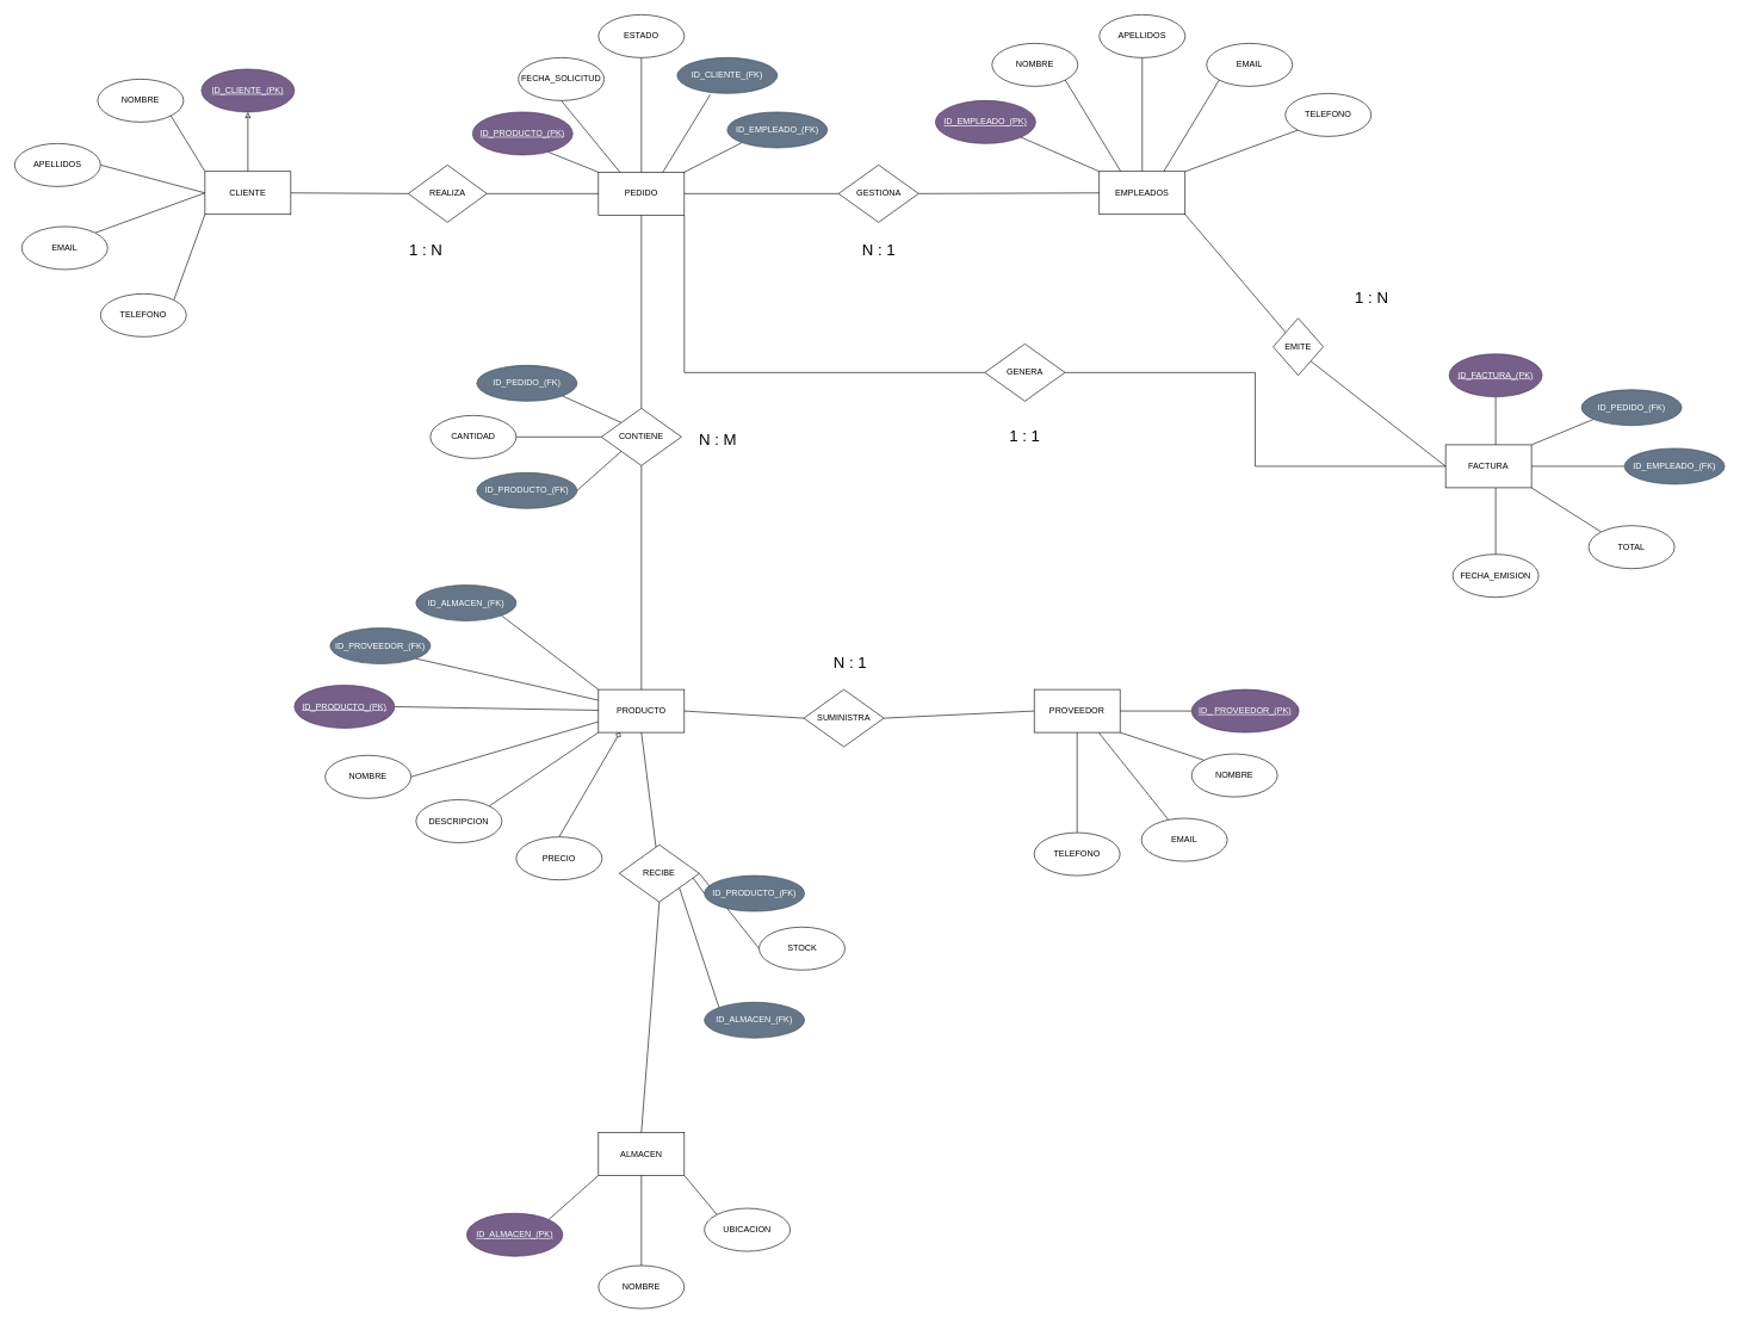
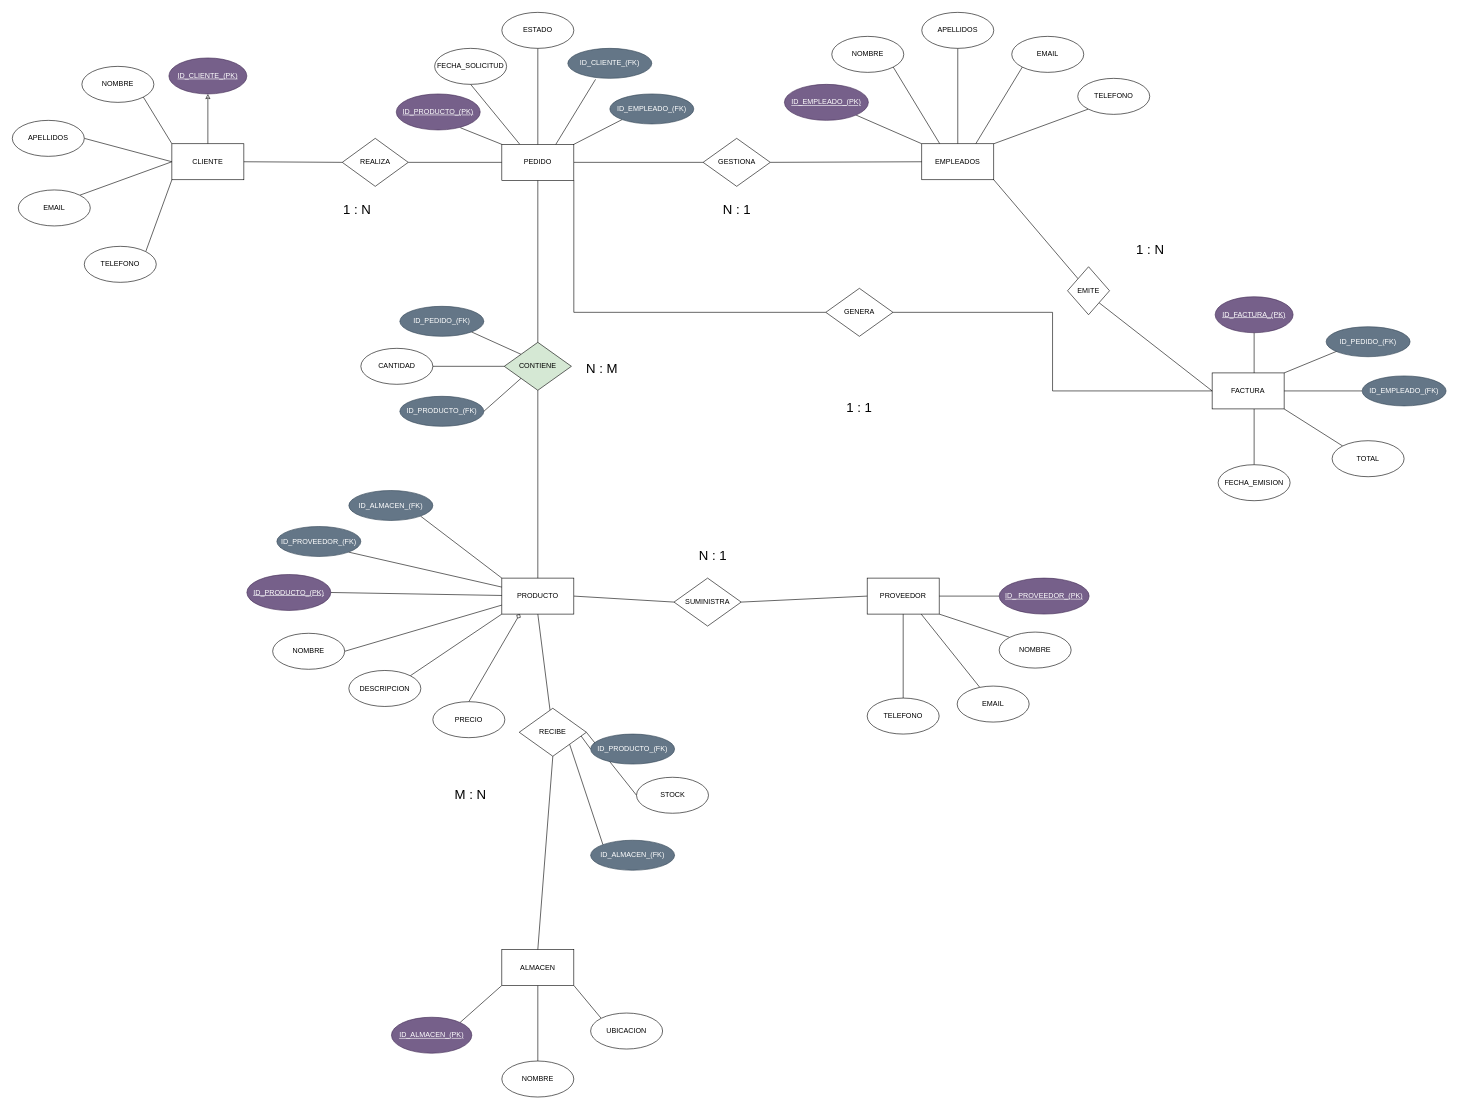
- <mxCell id="39" value="CONTIENE" style="rhombus;whiteSpace=wrap;html=1;" parent="1" vertex="1"><mxGeometry x="840" y="570" width="112" height="80" as="geometry" /></mxCell>
+ <mxCell id="39" value="CONTIENE" style="rhombus;whiteSpace=wrap;html=1;fillColor=#d5e8d4;" parent="1" vertex="1"><mxGeometry x="840" y="570" width="112" height="80" as="geometry" /></mxCell>
- <mxCell id="108" value="&lt;span style=&quot;font-size: 22px;&quot;&gt;1 : 1&lt;/span&gt;" style="text;html=1;strokeColor=none;fillColor=none;align=center;verticalAlign=middle;whiteSpace=wrap;rounded=0;fontSize=11;fontFamily=Helvetica;fontColor=default;" parent="1" vertex="1"><mxGeometry x="1385" y="583" width="94" height="54" as="geometry" /></mxCell>
+ <mxCell id="108" value="&lt;span style=&quot;font-size: 22px;&quot;&gt;1 : 1&lt;/span&gt;" style="text;html=1;strokeColor=none;fillColor=none;align=center;verticalAlign=middle;whiteSpace=wrap;rounded=0;fontSize=11;fontFamily=Helvetica;fontColor=default;" parent="1" vertex="1"><mxGeometry x="1385" y="653" width="94" height="54" as="geometry" /></mxCell>
+ <mxCell id="85" value="&lt;font style=&quot;font-size: 22px;&quot;&gt;M : N&lt;/font&gt;" style="text;html=1;strokeColor=none;fillColor=none;align=center;verticalAlign=middle;whiteSpace=wrap;rounded=0;fontSize=11;fontFamily=Helvetica;fontColor=default;" parent="1" vertex="1"><mxGeometry x="737" y="1298" width="94" height="54" as="geometry" /></mxCell>
